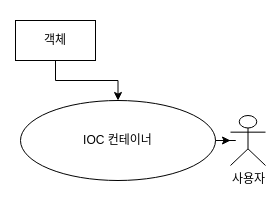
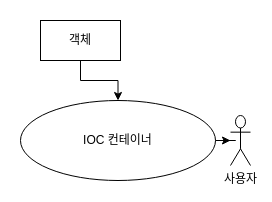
- <mxCell id="5" value="객체" style="rounded=0;whiteSpace=wrap;html=1;" vertex="1" parent="1"><mxGeometry x="15" y="20" width="80" height="40" as="geometry" /></mxCell>
+ <mxCell id="5" value="객체" style="rounded=0;whiteSpace=wrap;html=1;" vertex="1" parent="1"><mxGeometry x="40" y="20" width="80" height="40" as="geometry" /></mxCell>
- <mxCell id="6" value="사용자" style="shape=umlActor;verticalLabelPosition=bottom;verticalAlign=top;html=1;outlineConnect=0;" vertex="1" parent="1"><mxGeometry x="230" y="115" width="35" height="50" as="geometry" /></mxCell>
+ <mxCell id="6" value="사용자" style="shape=umlActor;verticalLabelPosition=bottom;verticalAlign=top;html=1;outlineConnect=0;" vertex="1" parent="1"><mxGeometry x="230" y="115" width="20" height="50" as="geometry" /></mxCell>
